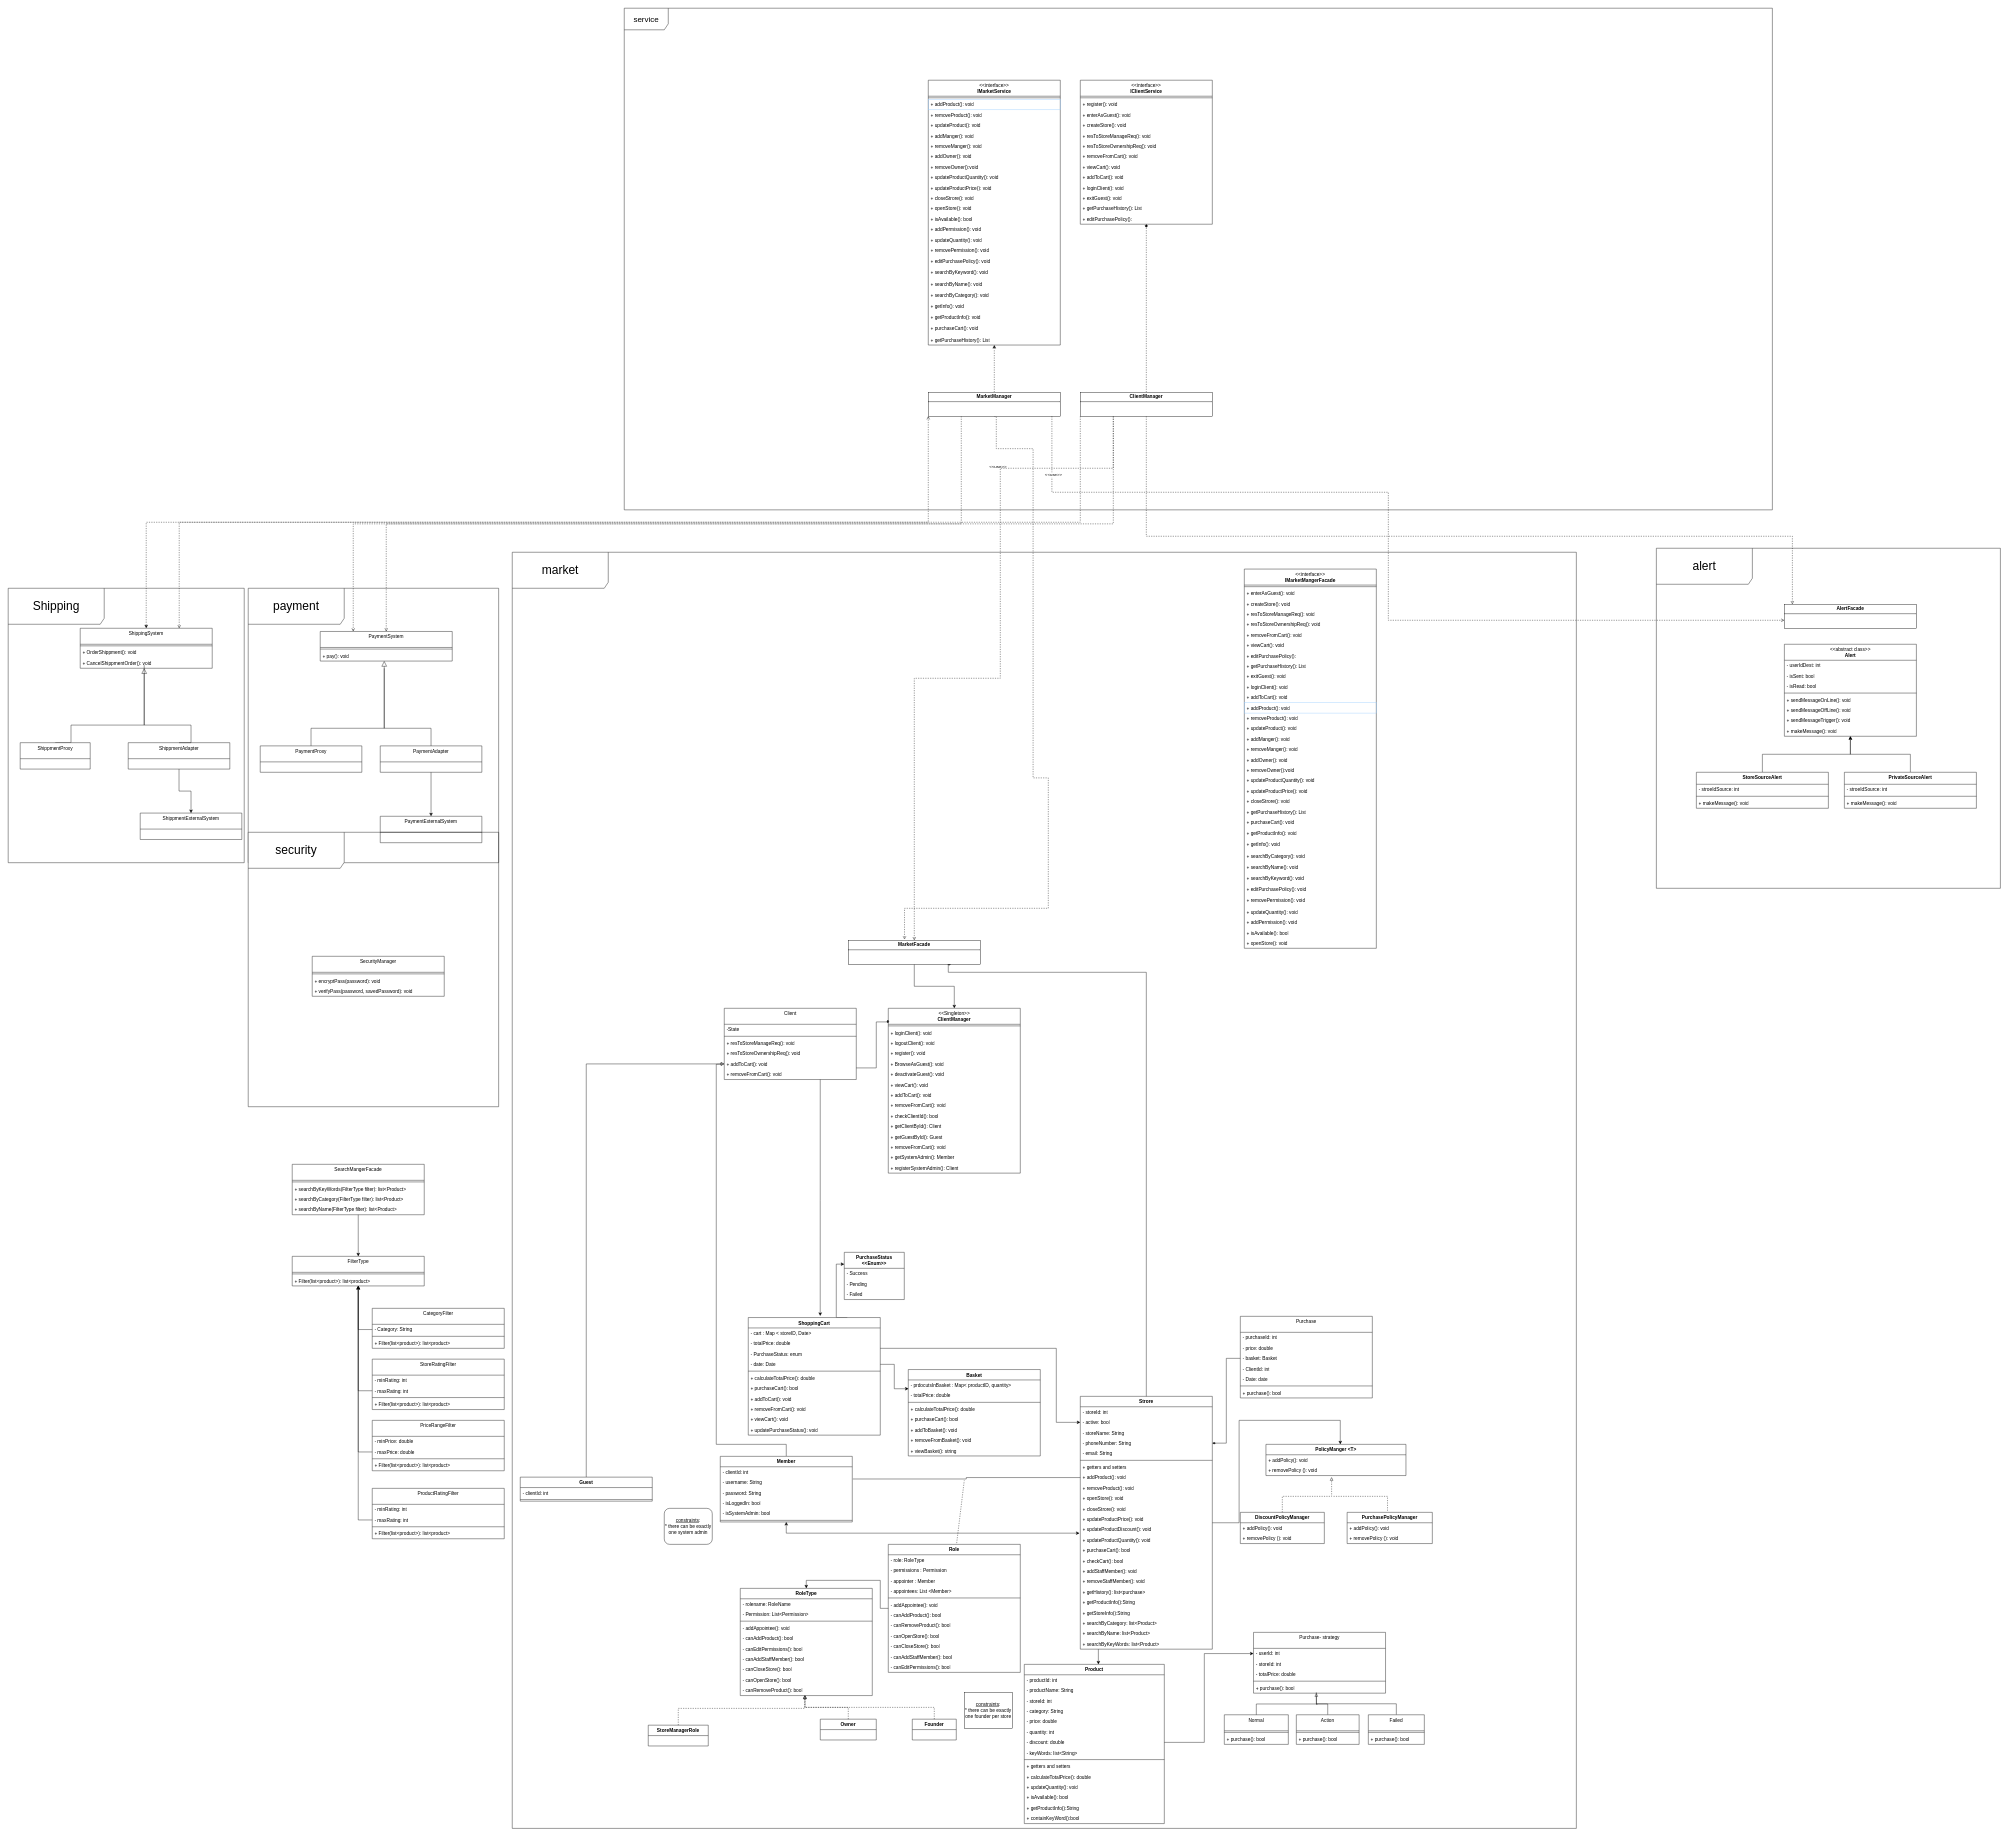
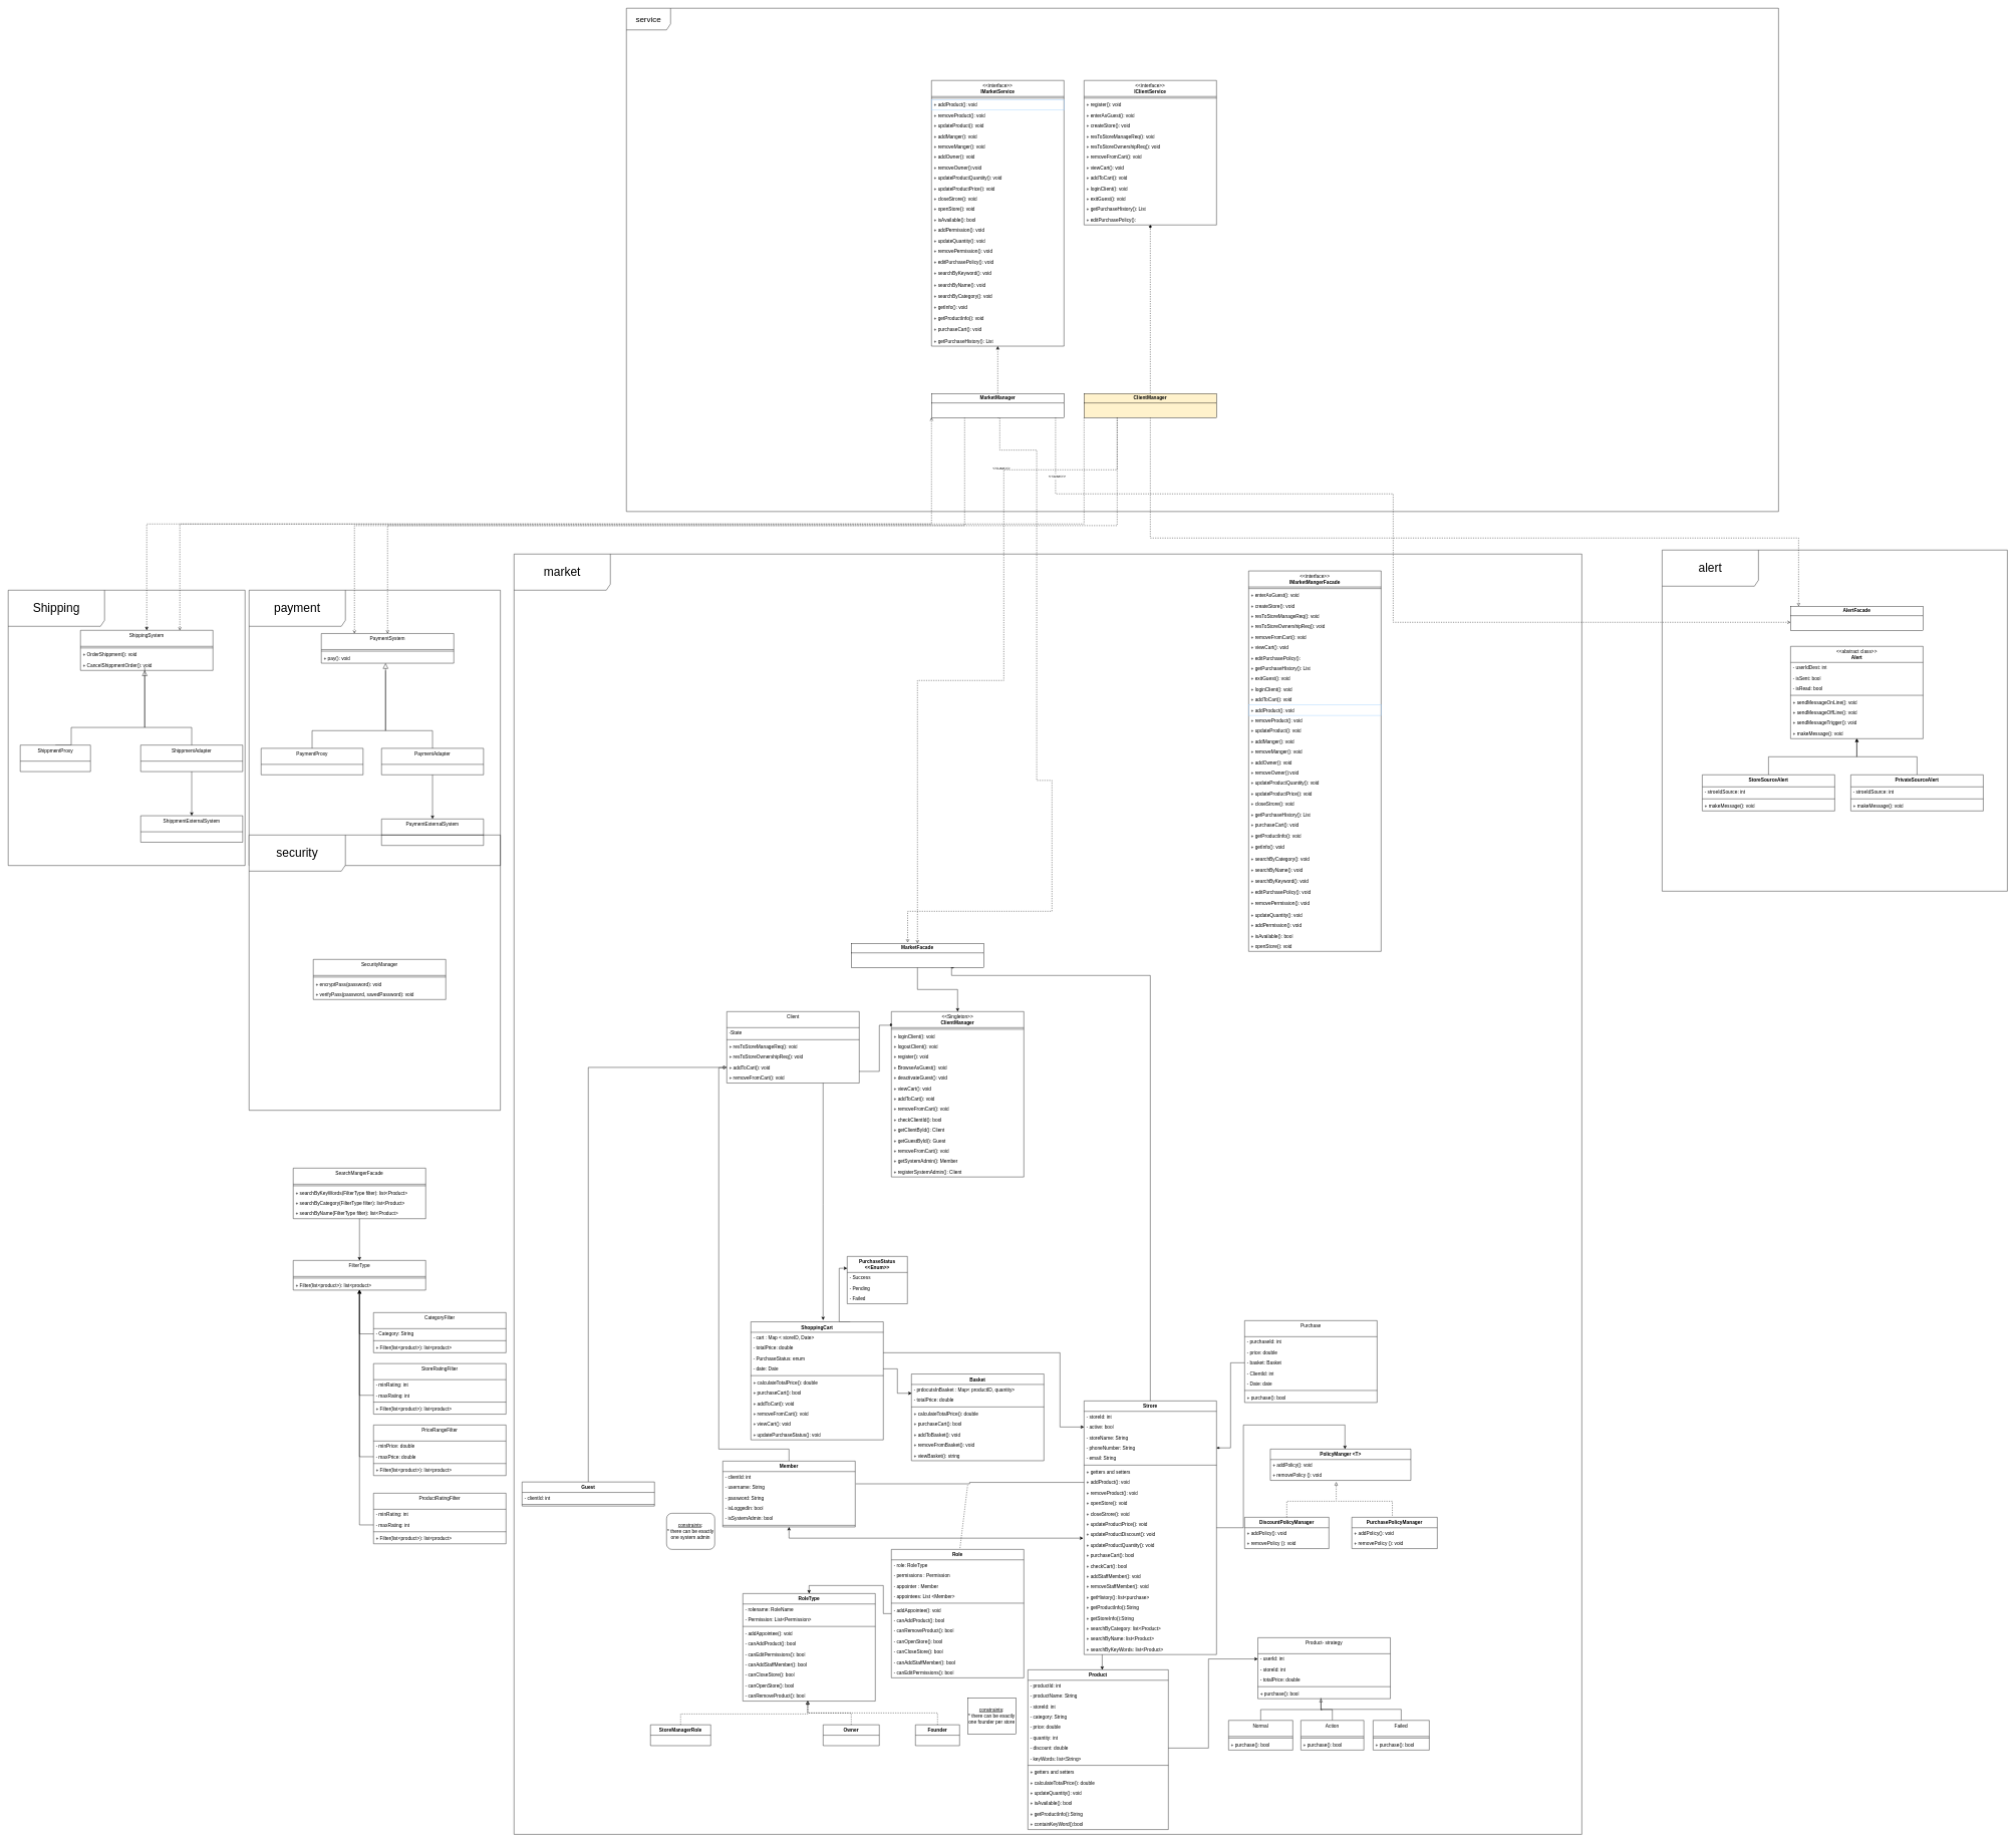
- <mxCell id="304" value="&lt;p style=&quot;margin:0px;margin-top:4px;text-align:center;&quot;&gt;&lt;b&gt;ClientManager&lt;/b&gt;&lt;/p&gt;&lt;hr size=&quot;1&quot; style=&quot;border-style:solid;&quot;&gt;&lt;div style=&quot;height:2px;&quot;&gt;&lt;/div&gt;" style="verticalAlign=top;align=left;overflow=fill;html=1;whiteSpace=wrap;" parent="1" vertex="1"><mxGeometry x="2700" y="980" width="330" height="60" as="geometry" /></mxCell>
+ <mxCell id="304" value="&lt;p style=&quot;margin:0px;margin-top:4px;text-align:center;&quot;&gt;&lt;b&gt;ClientManager&lt;/b&gt;&lt;/p&gt;&lt;hr size=&quot;1&quot; style=&quot;border-style:solid;&quot;&gt;&lt;div style=&quot;height:2px;&quot;&gt;&lt;/div&gt;" style="verticalAlign=top;align=left;overflow=fill;html=1;whiteSpace=wrap;fillColor=#fff2cc;" parent="1" vertex="1"><mxGeometry x="2700" y="980" width="330" height="60" as="geometry" /></mxCell>
- <mxCell id="269" value="&lt;span style=&quot;font-weight: 400;&quot;&gt;ShippmentAdapter&lt;/span&gt;&lt;div&gt;&lt;/div&gt;" style="swimlane;fontStyle=1;align=center;verticalAlign=top;childLayout=stackLayout;horizontal=1;startSize=40;horizontalStack=0;resizeParent=1;resizeParentMax=0;resizeLast=0;collapsible=1;marginBottom=0;whiteSpace=wrap;html=1;" parent="1" vertex="1"><mxGeometry x="320" y="1856" width="254" height="66" as="geometry" /></mxCell>
+ <mxCell id="269" value="&lt;span style=&quot;font-weight: 400;&quot;&gt;ShippmentAdapter&lt;/span&gt;&lt;div&gt;&lt;/div&gt;" style="swimlane;fontStyle=1;align=center;verticalAlign=top;childLayout=stackLayout;horizontal=1;startSize=40;horizontalStack=0;resizeParent=1;resizeParentMax=0;resizeLast=0;collapsible=1;marginBottom=0;whiteSpace=wrap;html=1;" parent="1" vertex="1"><mxGeometry x="350" y="1856" width="254" height="66" as="geometry" /></mxCell>
- <mxCell id="82" value="&lt;span style=&quot;font-weight: 400;&quot;&gt;Purchase- strategy&lt;/span&gt;&lt;div&gt;&lt;/div&gt;" style="swimlane;fontStyle=1;align=center;verticalAlign=top;childLayout=stackLayout;horizontal=1;startSize=40;horizontalStack=0;resizeParent=1;resizeParentMax=0;resizeLast=0;collapsible=1;marginBottom=0;whiteSpace=wrap;html=1;" parent="1" vertex="1"><mxGeometry x="3133" y="4080" width="330" height="152" as="geometry" /></mxCell>
+ <mxCell id="82" value="&lt;span style=&quot;font-weight: 400;&quot;&gt;Product- strategy&lt;/span&gt;&lt;div&gt;&lt;/div&gt;" style="swimlane;fontStyle=1;align=center;verticalAlign=top;childLayout=stackLayout;horizontal=1;startSize=40;horizontalStack=0;resizeParent=1;resizeParentMax=0;resizeLast=0;collapsible=1;marginBottom=0;whiteSpace=wrap;html=1;" parent="1" vertex="1"><mxGeometry x="3133" y="4080" width="330" height="152" as="geometry" /></mxCell>
- <mxCell id="239" value="StoreManagerRole" style="swimlane;fontStyle=1;align=center;verticalAlign=top;childLayout=stackLayout;horizontal=1;startSize=26;horizontalStack=0;resizeParent=1;resizeParentMax=0;resizeLast=0;collapsible=1;marginBottom=0;whiteSpace=wrap;html=1;" parent="1" vertex="1"><mxGeometry x="1620" y="4312" width="150" height="52" as="geometry" /></mxCell>
+ <mxCell id="239" value="StoreManagerRole" style="swimlane;fontStyle=1;align=center;verticalAlign=top;childLayout=stackLayout;horizontal=1;startSize=26;horizontalStack=0;resizeParent=1;resizeParentMax=0;resizeLast=0;collapsible=1;marginBottom=0;whiteSpace=wrap;html=1;" parent="1" vertex="1"><mxGeometry x="1620" y="4297" width="150" height="52" as="geometry" /></mxCell>
